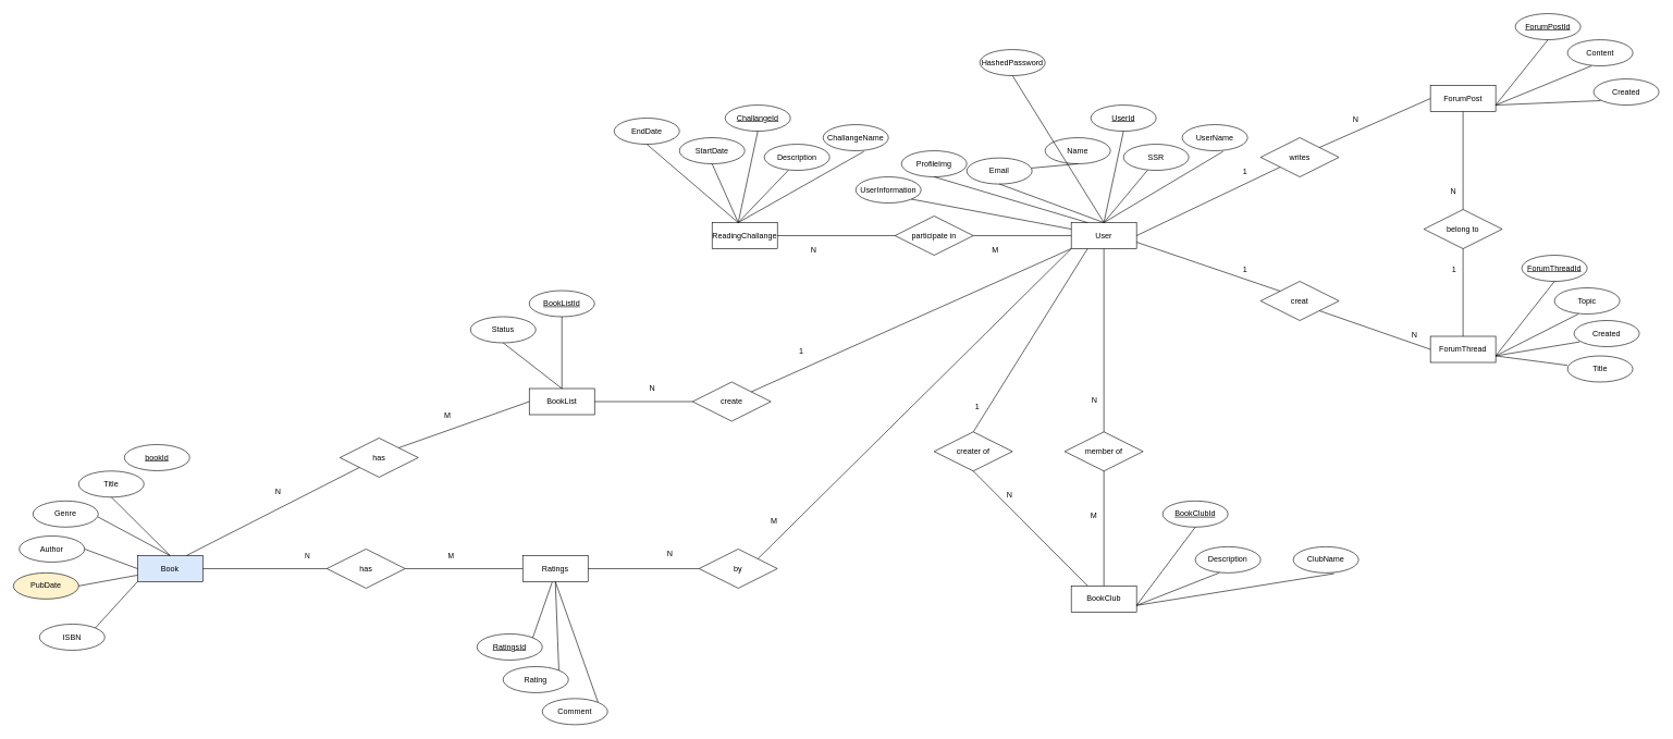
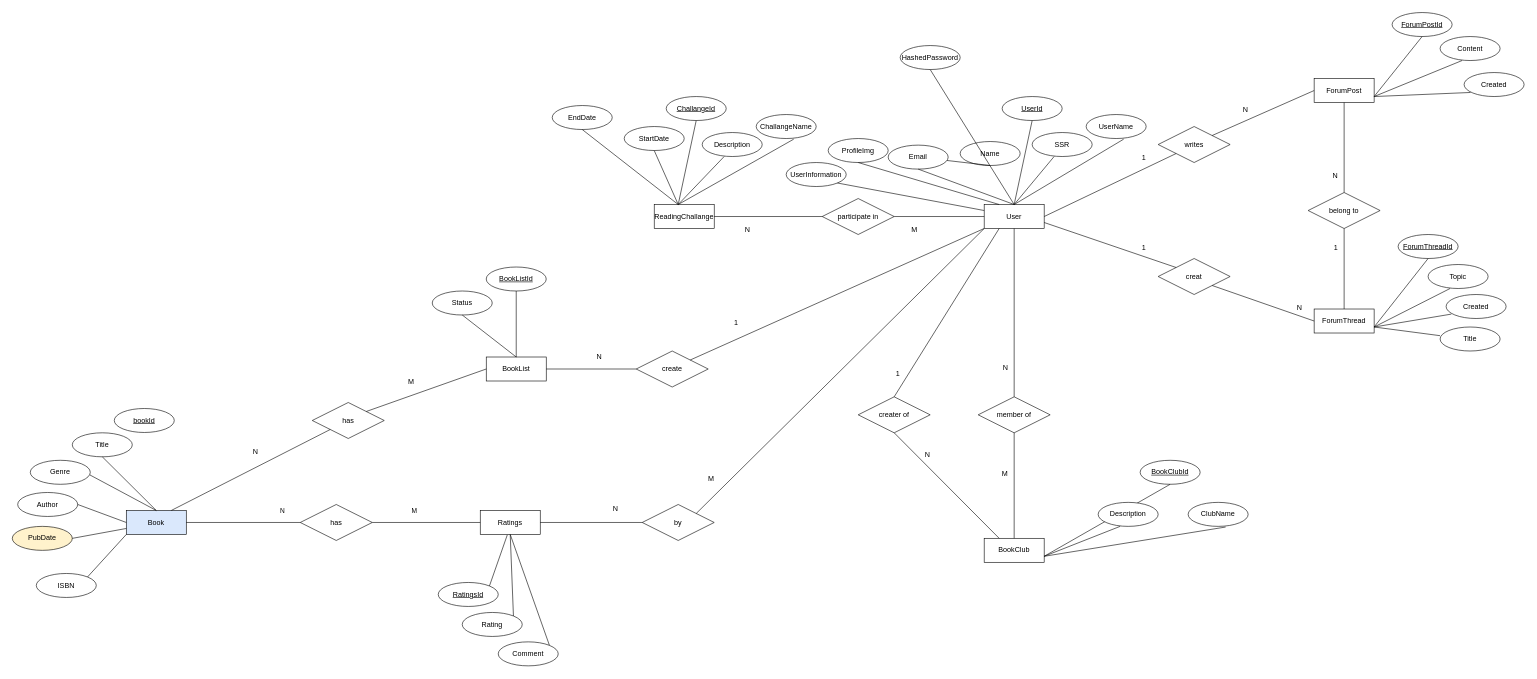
- <mxCell id="57" value="EndDate" style="ellipse;whiteSpace=wrap;html=1;align=center;" vertex="1" parent="1"><mxGeometry x="940" y="180" width="100" height="40" as="geometry" /></mxCell>
+ <mxCell id="57" value="EndDate" style="ellipse;whiteSpace=wrap;html=1;align=center;" vertex="1" parent="1"><mxGeometry x="920" y="175" width="100" height="40" as="geometry" /></mxCell>
- <mxCell id="12" value="Name" style="ellipse;whiteSpace=wrap;html=1;align=center;" vertex="1" parent="1"><mxGeometry x="1600" y="210" width="100" height="40" as="geometry" /></mxCell>
+ <mxCell id="12" value="Name" style="ellipse;whiteSpace=wrap;html=1;align=center;" vertex="1" parent="1"><mxGeometry x="1600" y="235" width="100" height="40" as="geometry" /></mxCell>
- <mxCell id="63" value="BookClubId" style="ellipse;whiteSpace=wrap;html=1;align=center;fontStyle=4;" vertex="1" parent="1"><mxGeometry x="1780" y="766.36" width="100" height="40" as="geometry" /></mxCell>
+ <mxCell id="63" value="BookClubId" style="ellipse;whiteSpace=wrap;html=1;align=center;fontStyle=4;" vertex="1" parent="1"><mxGeometry x="1900" y="766.36" width="100" height="40" as="geometry" /></mxCell>
